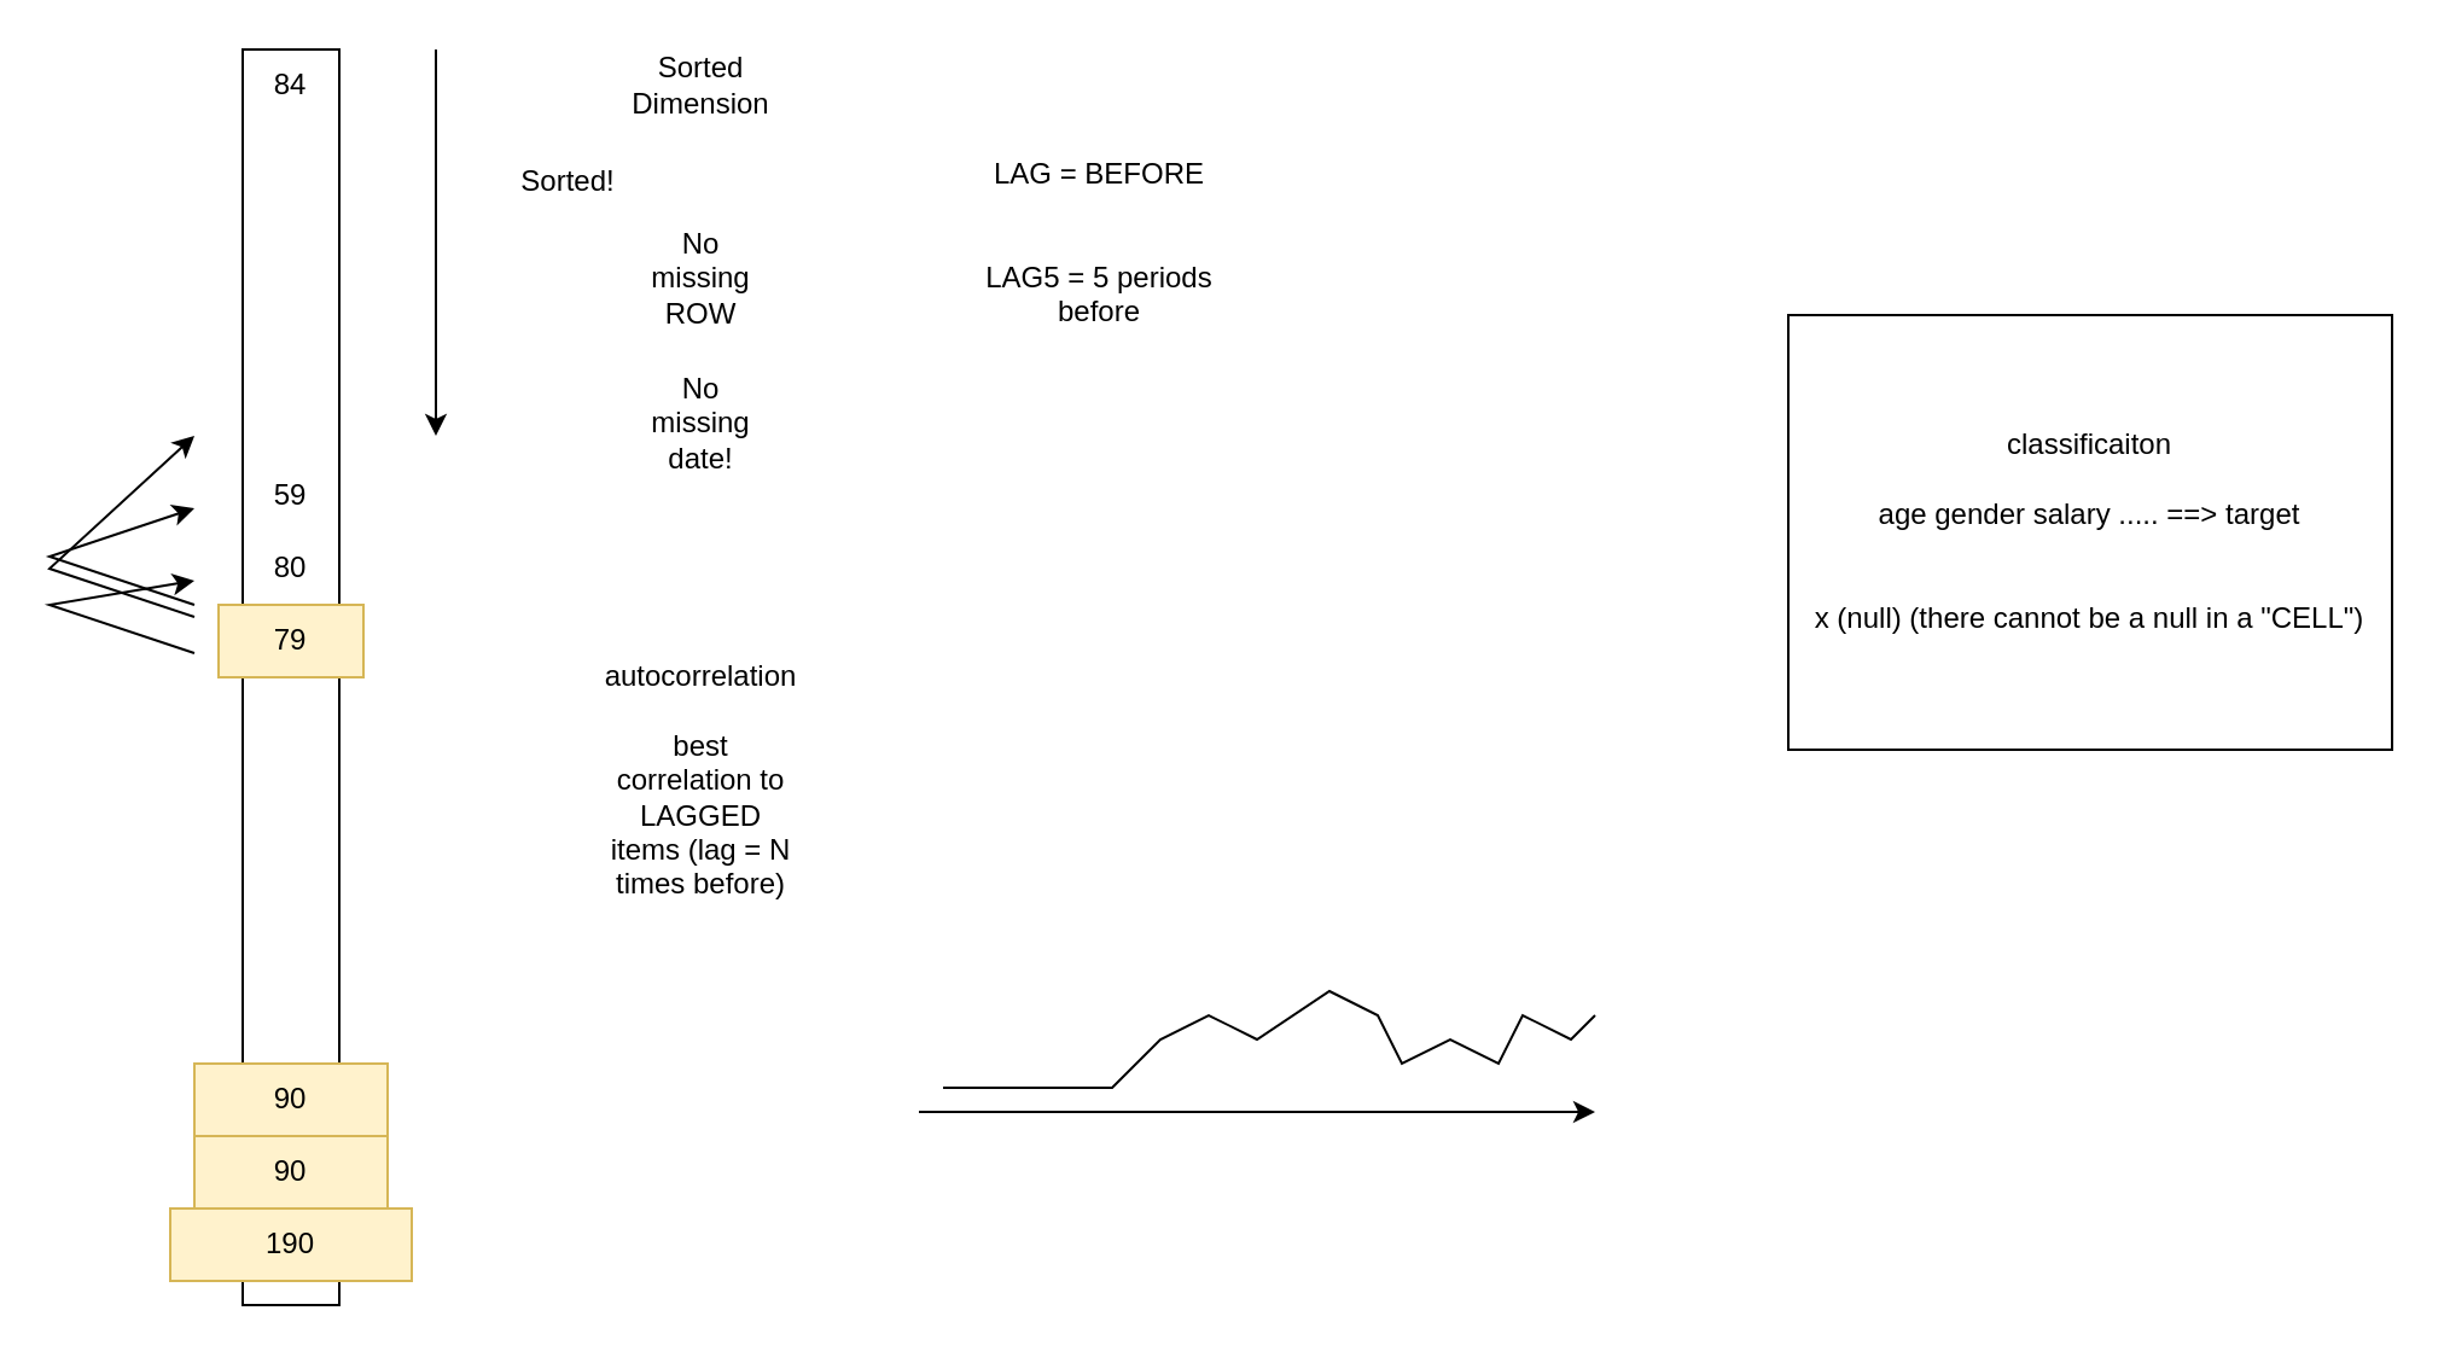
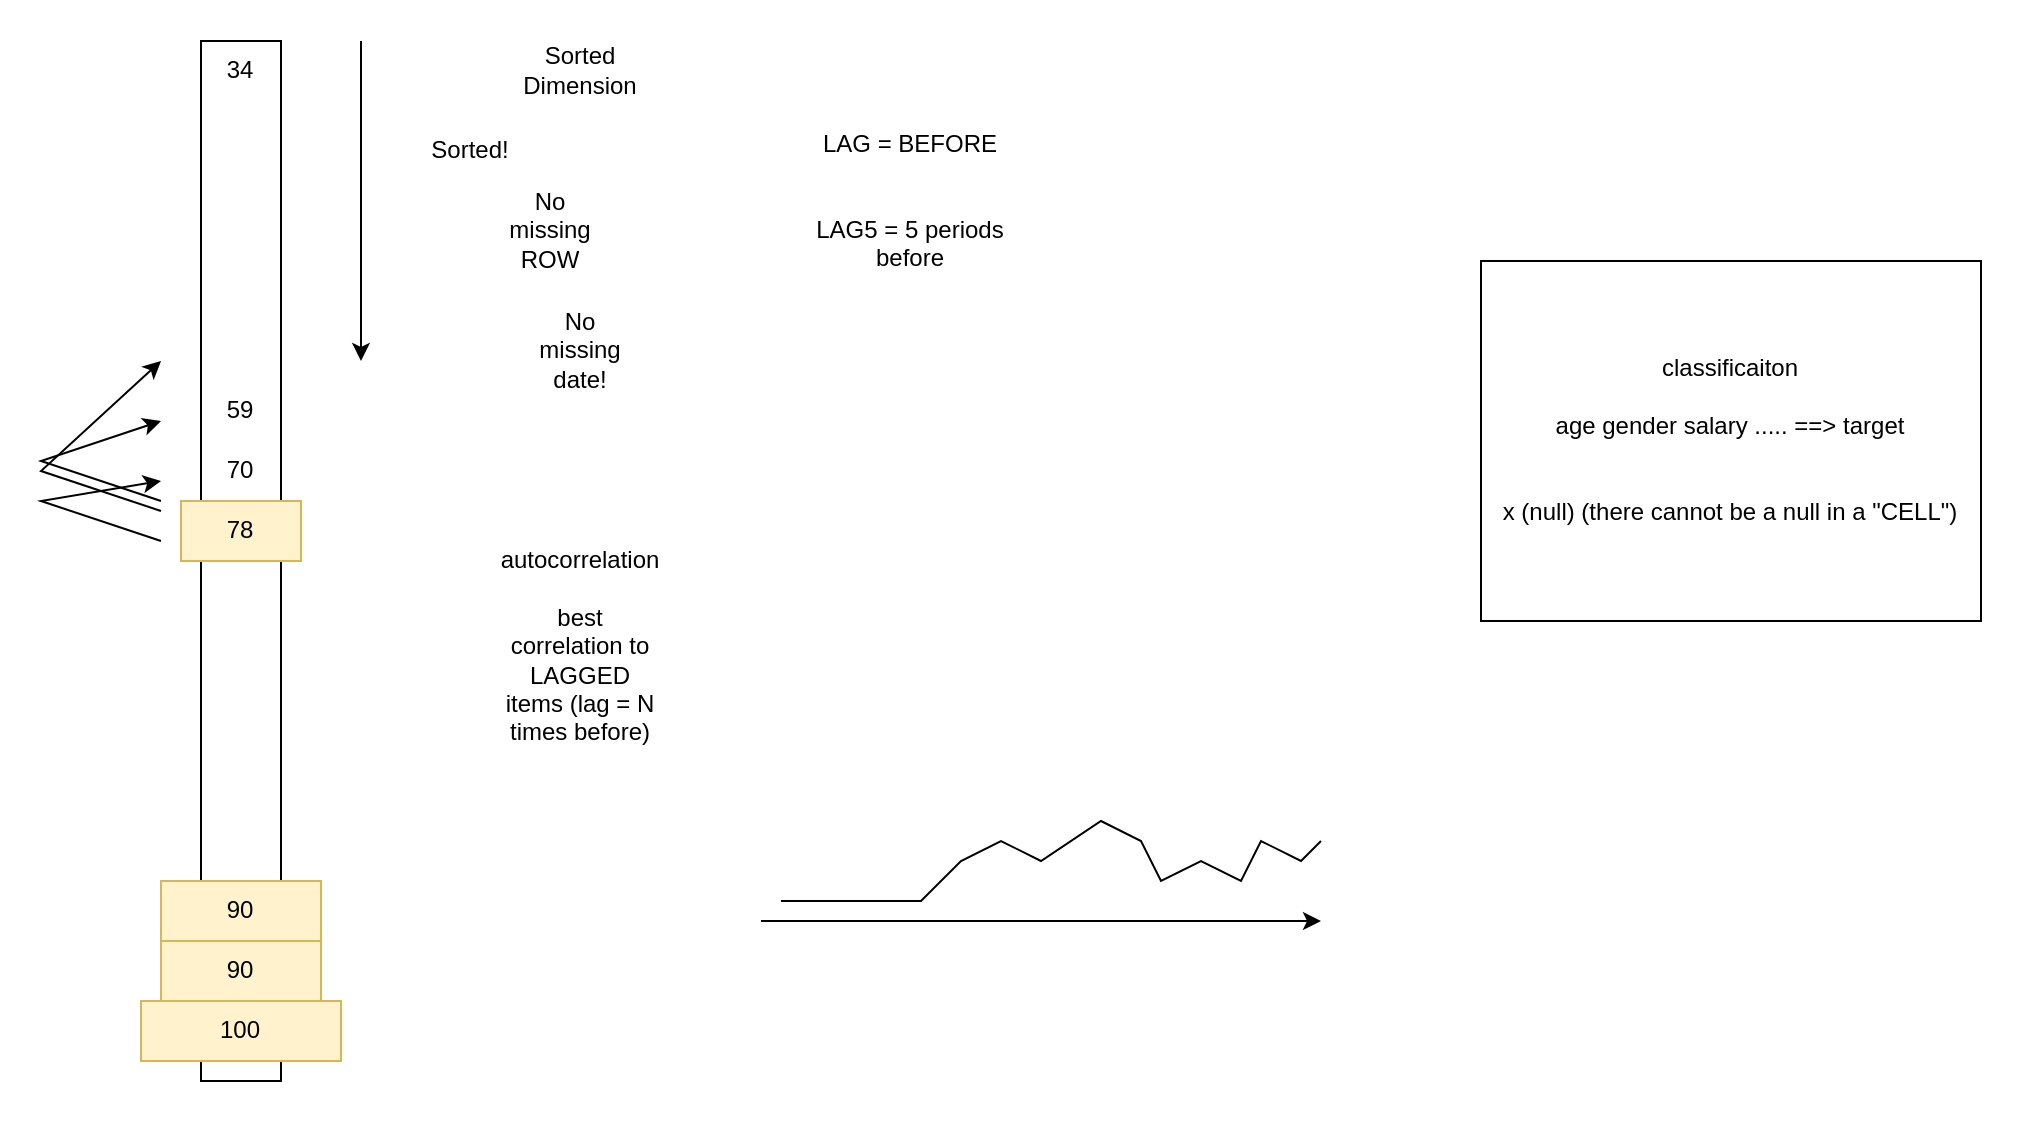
- <mxCell id="9" value="84" style="text;html=1;align=center;verticalAlign=middle;whiteSpace=wrap;rounded=0;" vertex="1" parent="1"><mxGeometry x="90" y="20" width="60" height="30" as="geometry" /></mxCell>
+ <mxCell id="9" value="34" style="text;html=1;align=center;verticalAlign=middle;whiteSpace=wrap;rounded=0;" vertex="1" parent="1"><mxGeometry x="90" y="20" width="60" height="30" as="geometry" /></mxCell>
- <mxCell id="6" value="No missing ROW" style="text;html=1;align=center;verticalAlign=middle;whiteSpace=wrap;rounded=0;" vertex="1" parent="1"><mxGeometry x="260" y="100" width="60" height="30" as="geometry" /></mxCell>
+ <mxCell id="6" value="No missing ROW" style="text;html=1;align=center;verticalAlign=middle;whiteSpace=wrap;rounded=0;" vertex="1" parent="1"><mxGeometry x="245" y="100" width="60" height="30" as="geometry" /></mxCell>
- <mxCell id="11" value="80" style="text;html=1;align=center;verticalAlign=middle;whiteSpace=wrap;rounded=0;" vertex="1" parent="1"><mxGeometry x="90" y="220" width="60" height="30" as="geometry" /></mxCell>
+ <mxCell id="11" value="70" style="text;html=1;align=center;verticalAlign=middle;whiteSpace=wrap;rounded=0;" vertex="1" parent="1"><mxGeometry x="90" y="220" width="60" height="30" as="geometry" /></mxCell>
- <mxCell id="12" value="79" style="text;html=1;align=center;verticalAlign=middle;whiteSpace=wrap;rounded=0;fillColor=#fff2cc;strokeColor=#d6b656;" vertex="1" parent="1"><mxGeometry x="90" y="250" width="60" height="30" as="geometry" /></mxCell>
+ <mxCell id="12" value="78" style="text;html=1;align=center;verticalAlign=middle;whiteSpace=wrap;rounded=0;fillColor=#fff2cc;strokeColor=#d6b656;" vertex="1" parent="1"><mxGeometry x="90" y="250" width="60" height="30" as="geometry" /></mxCell>
- <mxCell id="20" value="190" style="text;html=1;align=center;verticalAlign=middle;whiteSpace=wrap;rounded=0;fillColor=#fff2cc;strokeColor=#d6b656;" vertex="1" parent="1"><mxGeometry x="70" y="500" width="100" height="30" as="geometry" /></mxCell>
+ <mxCell id="20" value="100" style="text;html=1;align=center;verticalAlign=middle;whiteSpace=wrap;rounded=0;fillColor=#fff2cc;strokeColor=#d6b656;" vertex="1" parent="1"><mxGeometry x="70" y="500" width="100" height="30" as="geometry" /></mxCell>
